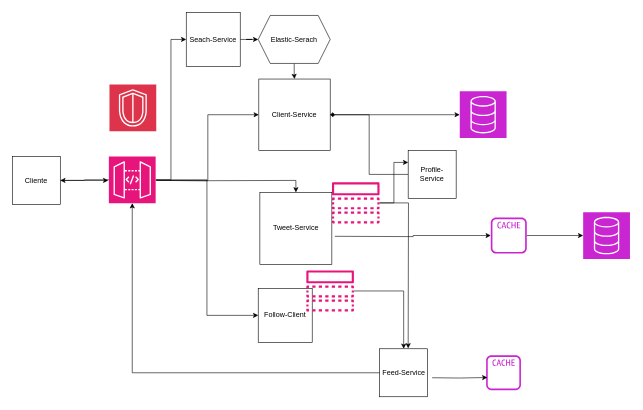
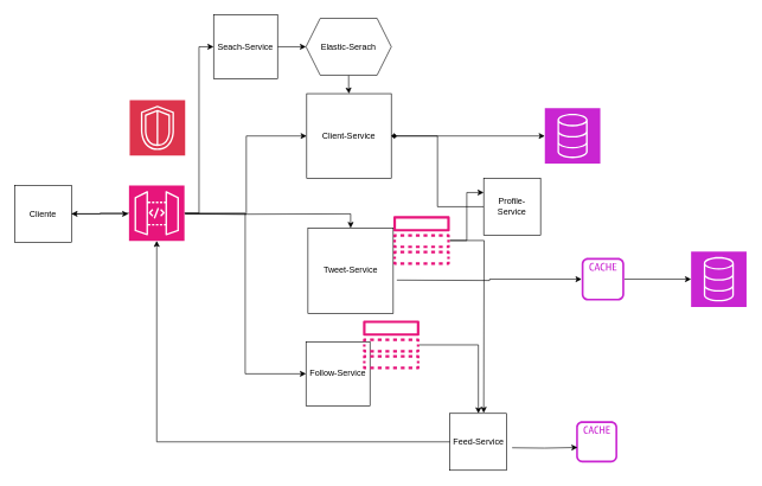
- <mxCell id="29" value="Seach-Service" style="whiteSpace=wrap;html=1;aspect=fixed;" parent="1" vertex="1"><mxGeometry x="310" y="20" width="90" height="90" as="geometry" /></mxCell>
+ <mxCell id="29" value="Seach-Service" style="whiteSpace=wrap;html=1;aspect=fixed;" parent="1" vertex="1"><mxGeometry x="300" y="20" width="90" height="90" as="geometry" /></mxCell>
- <mxCell id="32" value="Follow-Client" style="whiteSpace=wrap;html=1;aspect=fixed;" parent="1" vertex="1"><mxGeometry x="430" y="480" width="90" height="90" as="geometry" /></mxCell>
+ <mxCell id="32" value="Follow-Service" style="whiteSpace=wrap;html=1;aspect=fixed;" parent="1" vertex="1"><mxGeometry x="430" y="480" width="90" height="90" as="geometry" /></mxCell>
